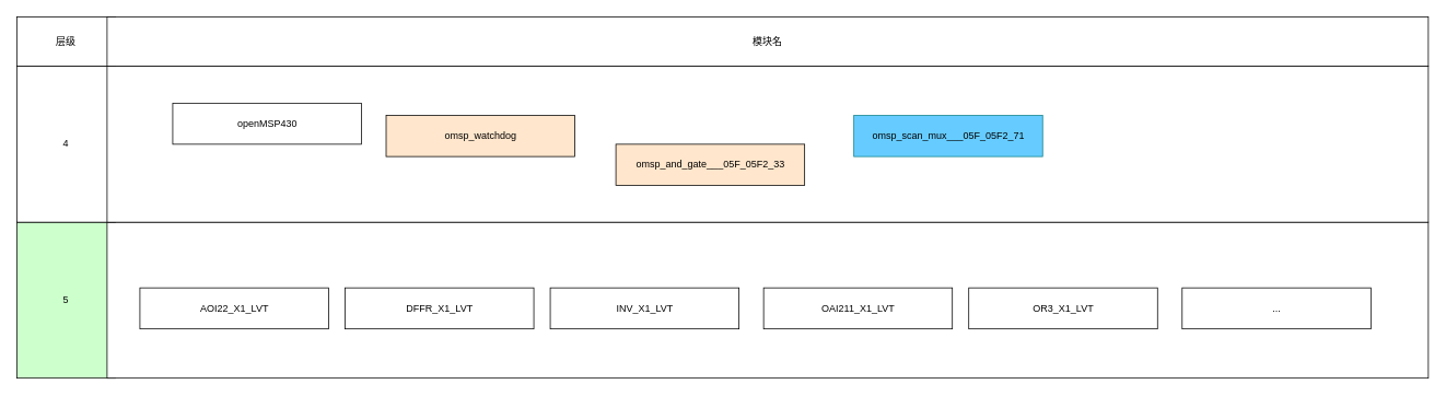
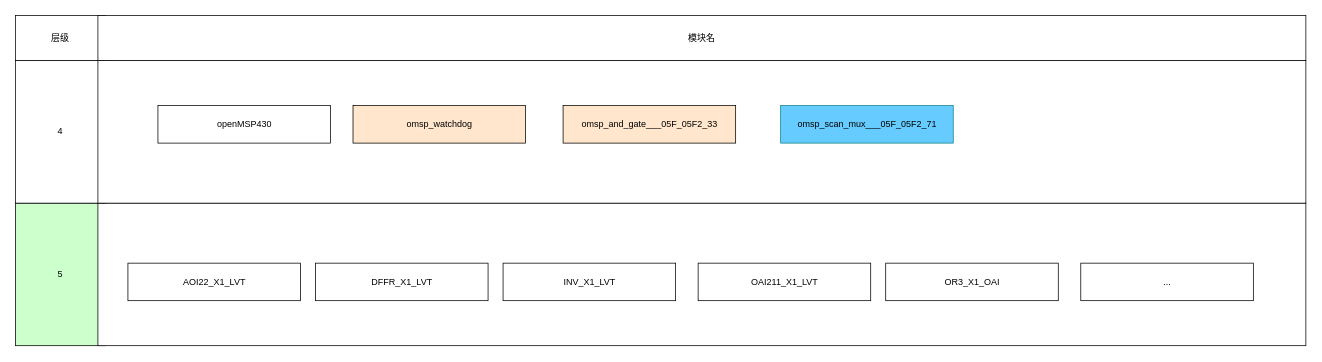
- <mxCell id="18" value="openMSP430" style="html=1;container=1;" parent="15" vertex="1"><mxGeometry x="190" y="45" width="230" height="50" as="geometry" /></mxCell>
+ <mxCell id="18" value="openMSP430" style="html=1;container=1;" parent="15" vertex="1"><mxGeometry x="190" y="60" width="230" height="50" as="geometry" /></mxCell>
- <mxCell id="20" value="omsp_and_gate___05F_05F2_33" style="html=1;fillColor=#FFE6CC;" parent="15" vertex="1"><mxGeometry x="730" y="95" width="230" height="50" as="geometry" /></mxCell>
+ <mxCell id="20" value="omsp_and_gate___05F_05F2_33" style="html=1;fillColor=#FFE6CC;" parent="15" vertex="1"><mxGeometry x="730" y="60" width="230" height="50" as="geometry" /></mxCell>
- <mxCell id="13" value="OR3_X1_LVT" style="html=1;" parent="8" vertex="1"><mxGeometry x="1010" width="230" height="50" as="geometry" /></mxCell>
+ <mxCell id="13" value="OR3_X1_OAI" style="html=1;" parent="8" vertex="1"><mxGeometry x="1010" width="230" height="50" as="geometry" /></mxCell>
